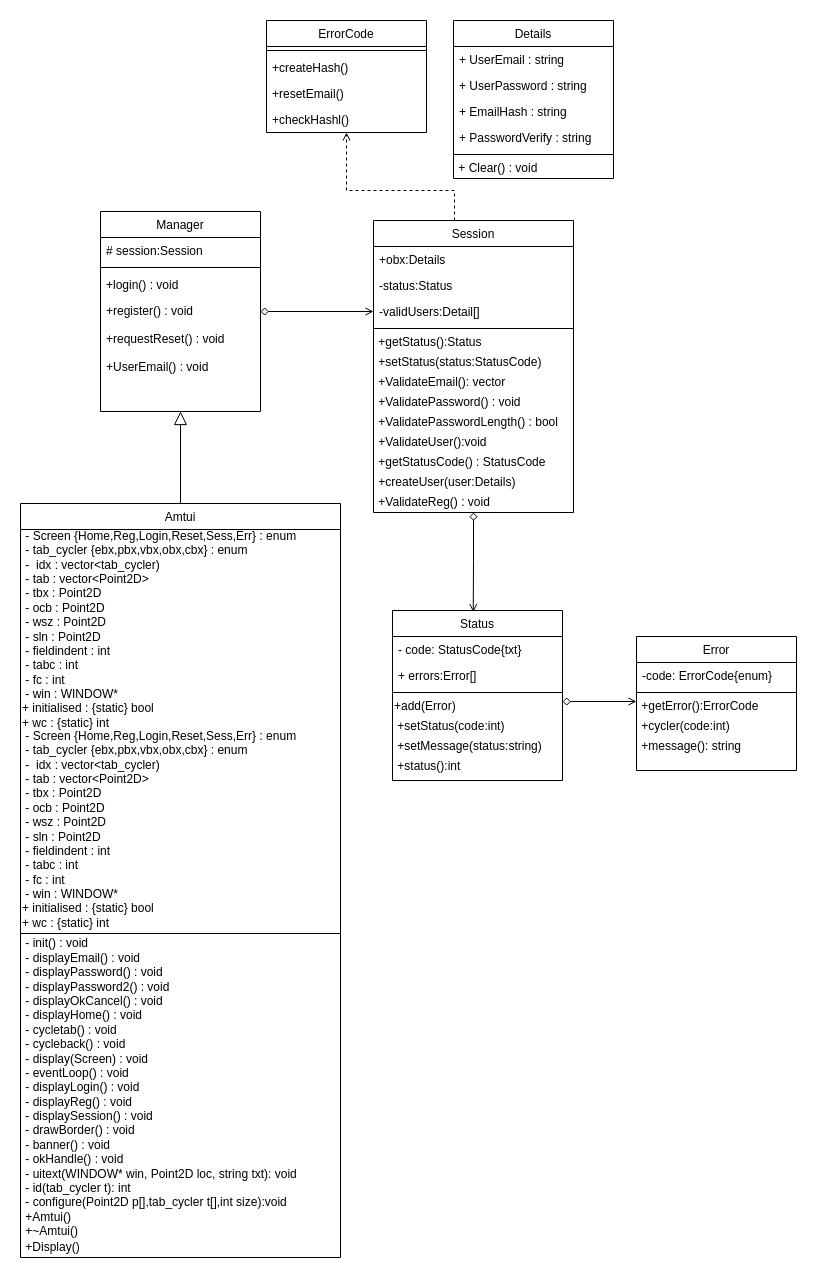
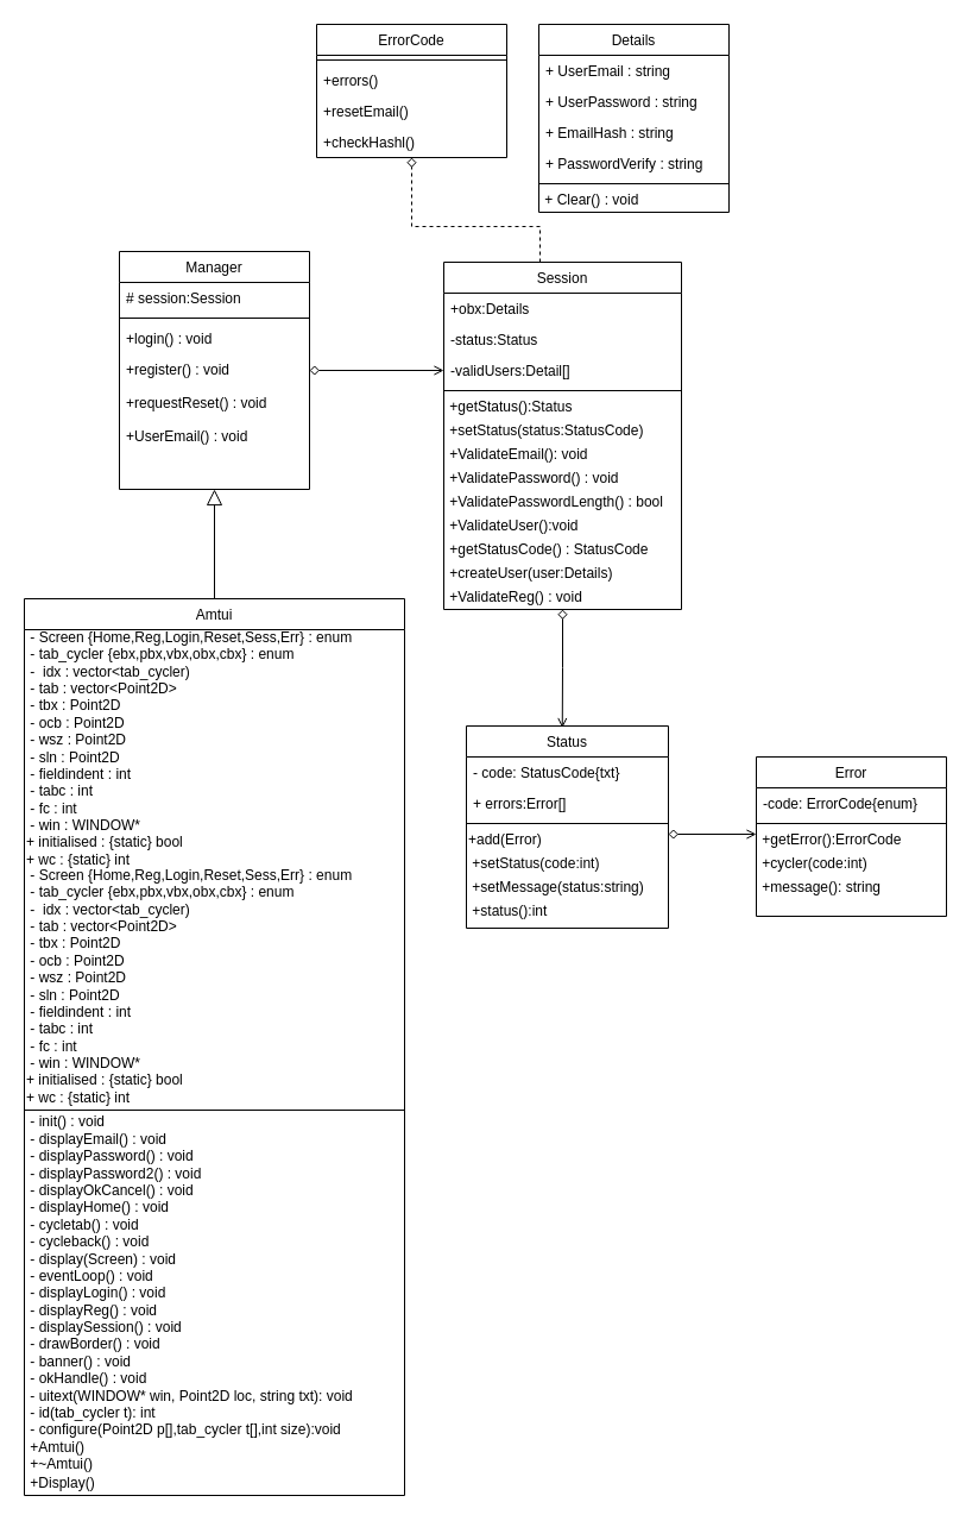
- <mxCell id="34" value="+createHash()" style="text;align=left;verticalAlign=top;spacingLeft=4;spacingRight=4;overflow=hidden;rotatable=0;points=[[0,0.5],[1,0.5]];portConstraint=eastwest;" parent="32" vertex="1"><mxGeometry y="34" width="160" height="26" as="geometry" /></mxCell>
+ <mxCell id="34" value="+errors()" style="text;align=left;verticalAlign=top;spacingLeft=4;spacingRight=4;overflow=hidden;rotatable=0;points=[[0,0.5],[1,0.5]];portConstraint=eastwest;" parent="32" vertex="1"><mxGeometry y="34" width="160" height="26" as="geometry" /></mxCell>
- <mxCell id="10" style="edgeStyle=orthogonalEdgeStyle;rounded=0;orthogonalLoop=1;jettySize=auto;html=1;entryX=0.5;entryY=1;entryDx=0;entryDy=0;startArrow=none;startFill=0;endArrow=open;endFill=0;dashed=1;" parent="1" source="11" target="32" edge="1"><mxGeometry relative="1" as="geometry"><Array as="points"><mxPoint x="454" y="190" /><mxPoint x="346" y="190" /></Array></mxGeometry></mxCell>
+ <mxCell id="10" style="edgeStyle=orthogonalEdgeStyle;rounded=0;orthogonalLoop=1;jettySize=auto;html=1;entryX=0.5;entryY=1;entryDx=0;entryDy=0;startArrow=none;startFill=0;endArrow=diamond;endFill=0;dashed=1;" parent="1" source="11" target="32" edge="1"><mxGeometry relative="1" as="geometry"><Array as="points"><mxPoint x="454" y="190" /><mxPoint x="346" y="190" /></Array></mxGeometry></mxCell>
- <mxCell id="18" value="&amp;nbsp;+ValidateEmail(): vector" style="text;html=1;align=left;verticalAlign=middle;resizable=0;points=[];autosize=1;" parent="11" vertex="1"><mxGeometry y="152" width="200" height="20" as="geometry" /></mxCell>
+ <mxCell id="18" value="&amp;nbsp;+ValidateEmail(): void" style="text;html=1;align=left;verticalAlign=middle;resizable=0;points=[];autosize=1;" parent="11" vertex="1"><mxGeometry y="152" width="200" height="20" as="geometry" /></mxCell>
